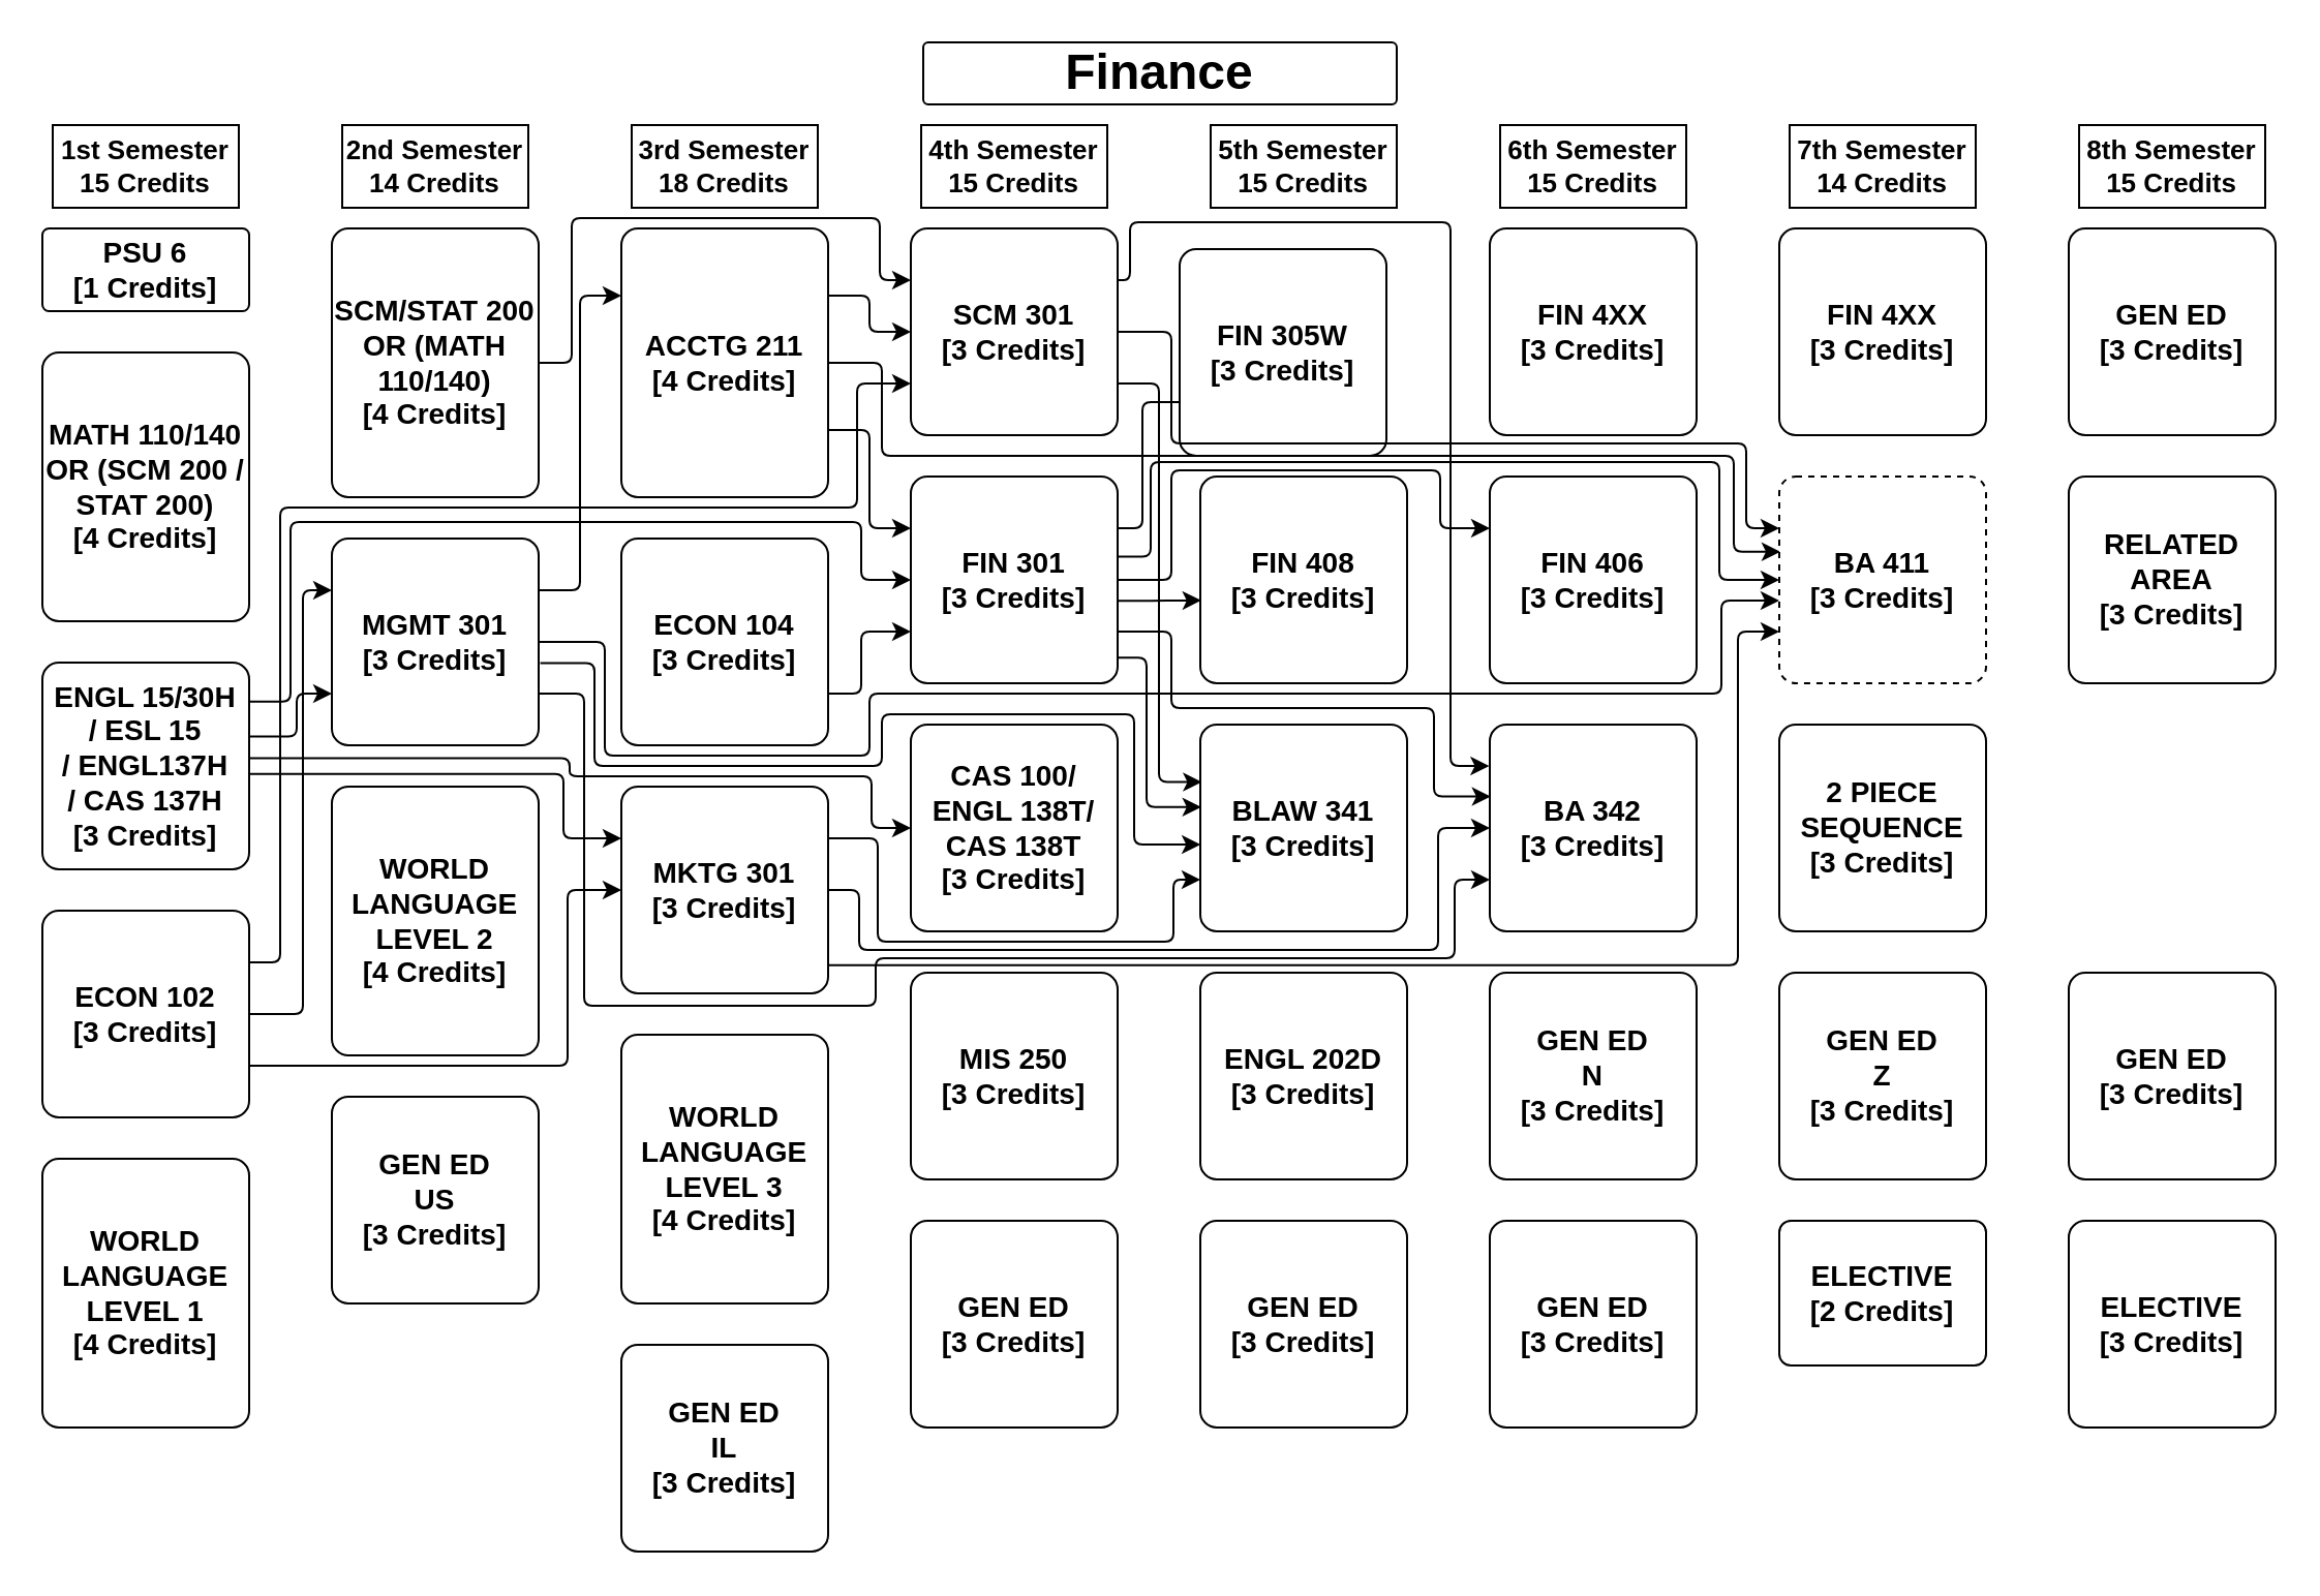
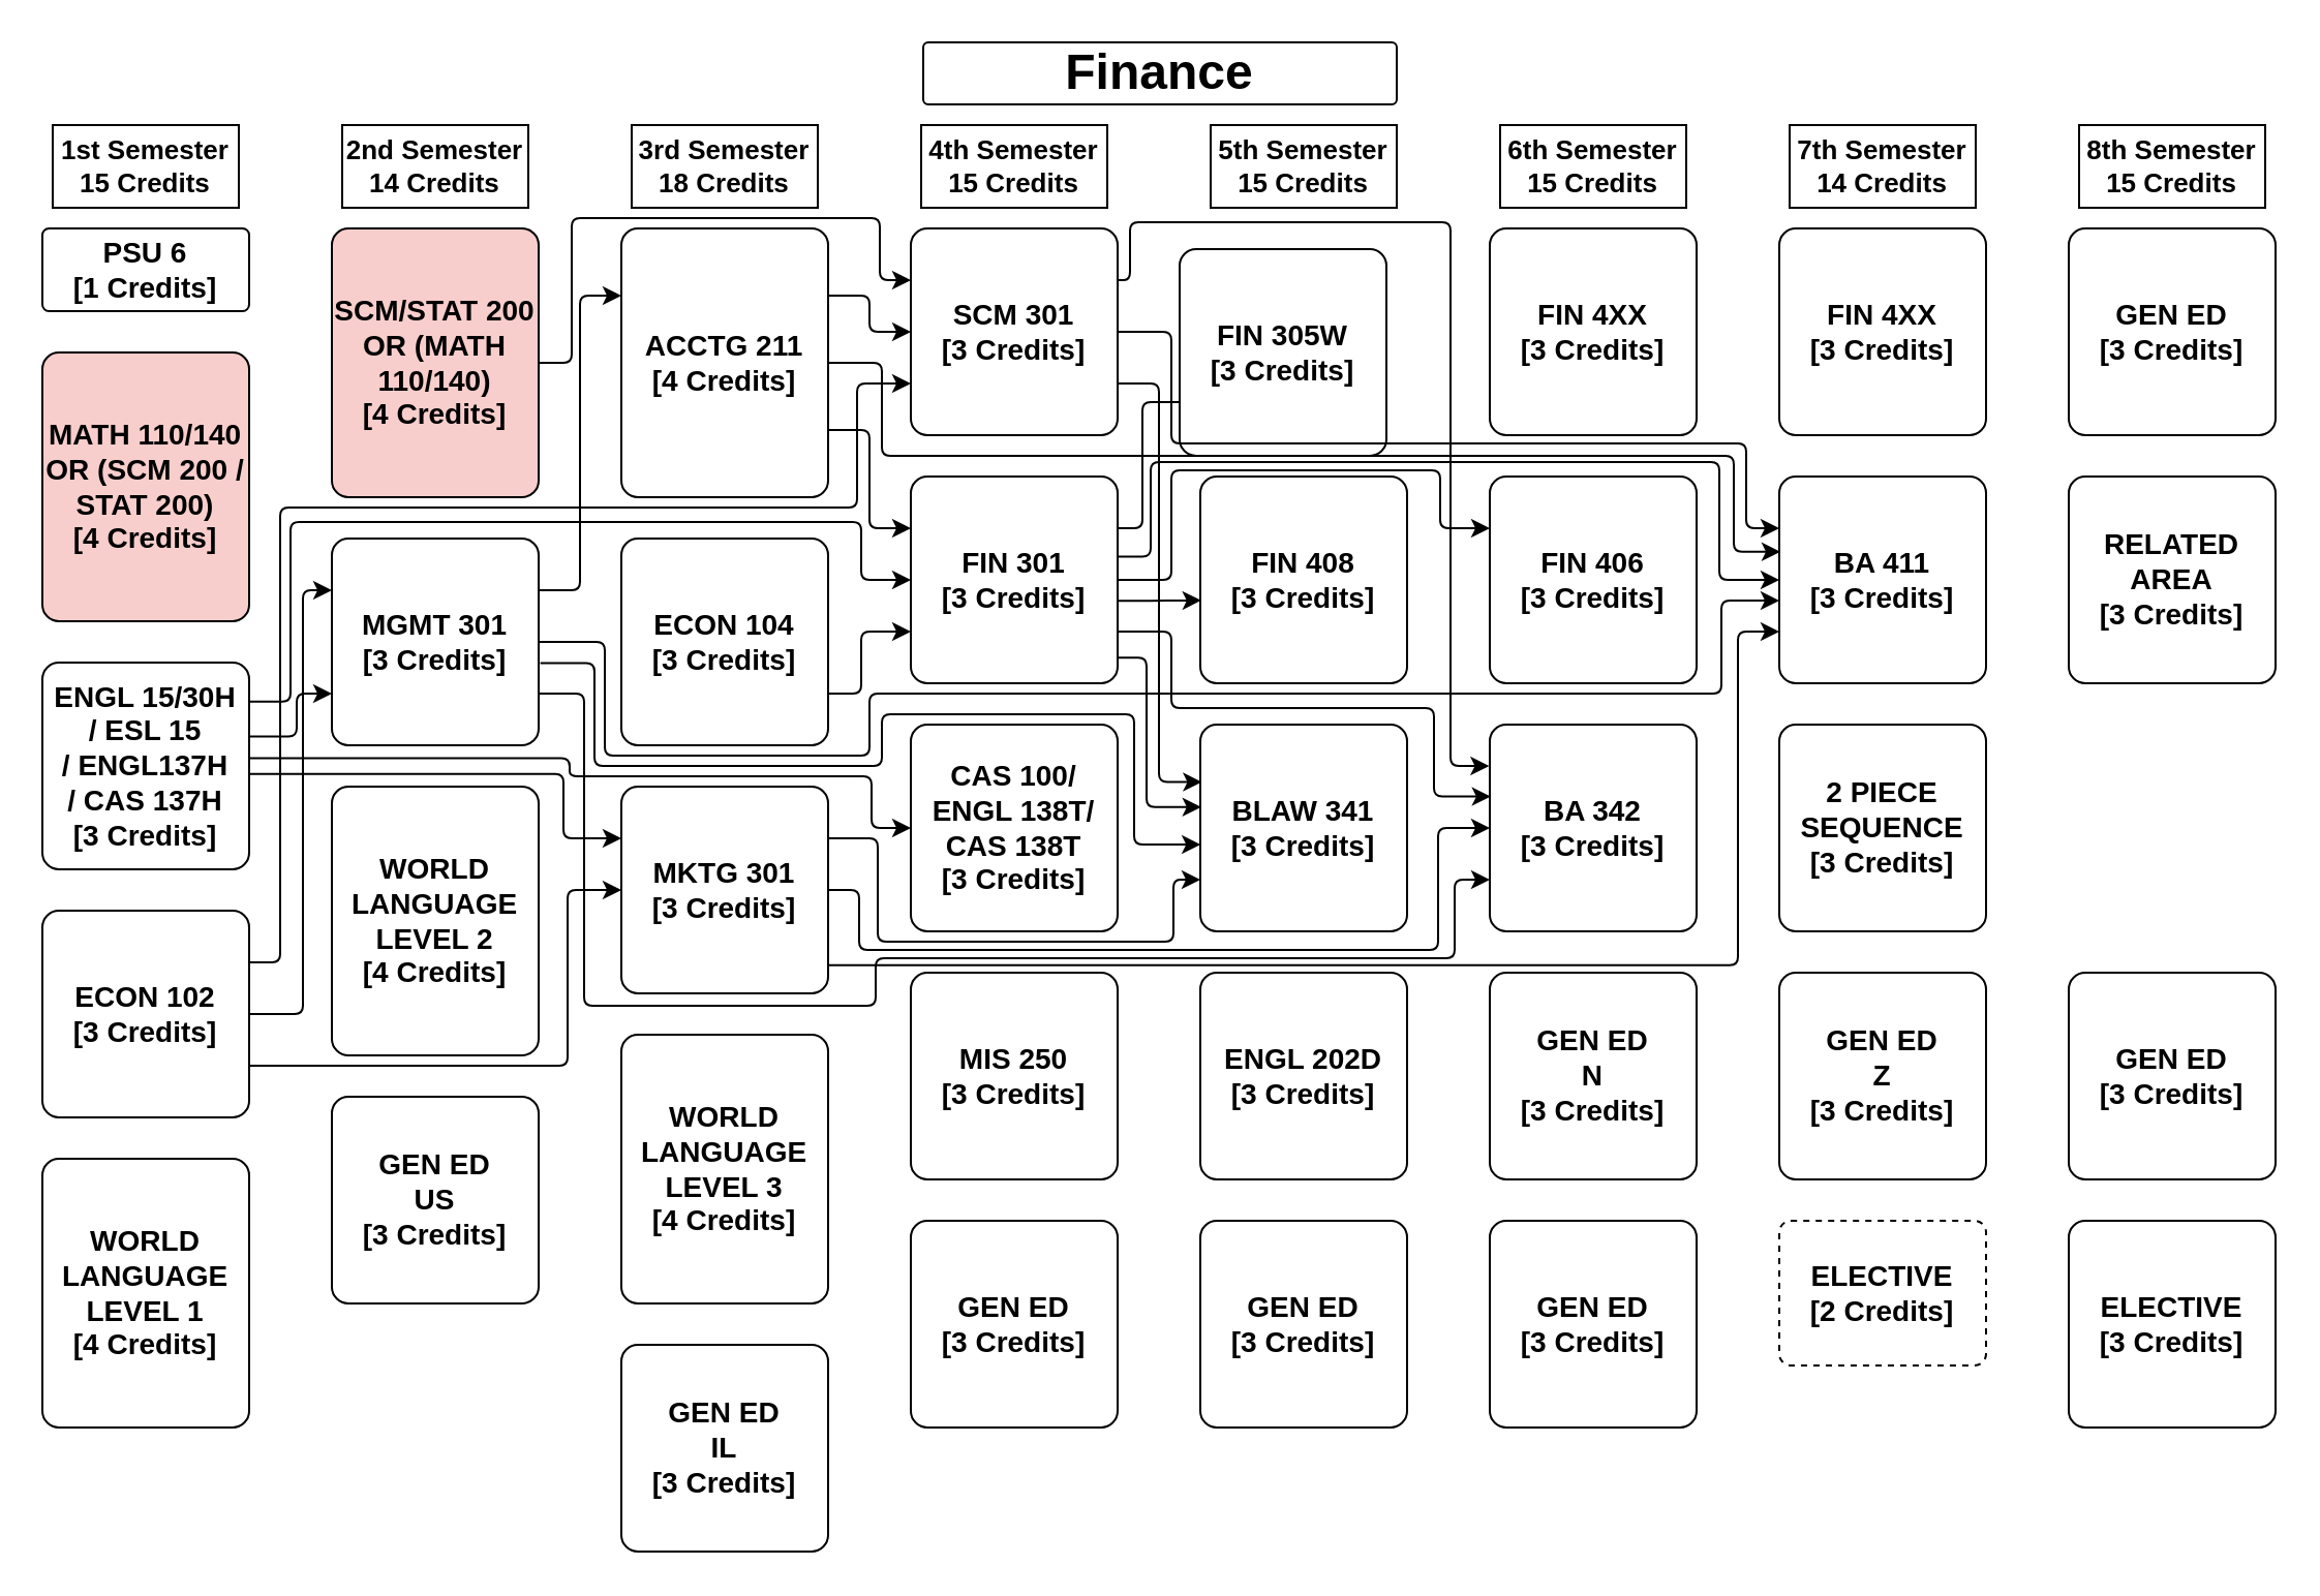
- <mxCell id="25" value="SCM/STAT 200&lt;br&gt;OR (MATH 110/140)&lt;br&gt;[4 Credits]" style="rounded=1;whiteSpace=wrap;html=1;fontSize=14;fontStyle=1;arcSize=8;strokeColor=default;" parent="1" vertex="1"><mxGeometry x="160" y="110" width="100" height="130" as="geometry" /></mxCell>
+ <mxCell id="25" value="SCM/STAT 200&lt;br&gt;OR (MATH 110/140)&lt;br&gt;[4 Credits]" style="rounded=1;whiteSpace=wrap;html=1;fontSize=14;fontStyle=1;arcSize=8;strokeColor=default;fillColor=#f8cecc;" parent="1" vertex="1"><mxGeometry x="160" y="110" width="100" height="130" as="geometry" /></mxCell>
- <mxCell id="23" value="MATH 110/140 OR (SCM 200 / STAT 200)&lt;br&gt;[4 Credits]" style="rounded=1;whiteSpace=wrap;html=1;fontSize=14;fontStyle=1;arcSize=8;strokeColor=default;" parent="1" vertex="1"><mxGeometry x="20" y="170" width="100" height="130" as="geometry" /></mxCell>
+ <mxCell id="23" value="MATH 110/140 OR (SCM 200 / STAT 200)&lt;br&gt;[4 Credits]" style="rounded=1;whiteSpace=wrap;html=1;fontSize=14;fontStyle=1;arcSize=8;strokeColor=default;fillColor=#f8cecc;" parent="1" vertex="1"><mxGeometry x="20" y="170" width="100" height="130" as="geometry" /></mxCell>
- <mxCell id="36" value="BA 411&lt;br&gt;[3 Credits]" style="rounded=1;whiteSpace=wrap;html=1;fontSize=14;fontStyle=1;arcSize=8;strokeColor=default;dashed=1;" parent="1" vertex="1"><mxGeometry x="860" y="230" width="100" height="100" as="geometry" /></mxCell>
+ <mxCell id="36" value="BA 411&lt;br&gt;[3 Credits]" style="rounded=1;whiteSpace=wrap;html=1;fontSize=14;fontStyle=1;arcSize=8;strokeColor=default;" parent="1" vertex="1"><mxGeometry x="860" y="230" width="100" height="100" as="geometry" /></mxCell>
- <mxCell id="67" value="ELECTIVE&lt;br&gt;[2 Credits]" style="rounded=1;whiteSpace=wrap;html=1;fontSize=14;fontStyle=1;arcSize=8;strokeColor=default;" parent="1" vertex="1"><mxGeometry x="860" y="590" width="100" height="70" as="geometry" /></mxCell>
+ <mxCell id="67" value="ELECTIVE&lt;br&gt;[2 Credits]" style="rounded=1;whiteSpace=wrap;html=1;fontSize=14;fontStyle=1;arcSize=8;strokeColor=default;dashed=1;" parent="1" vertex="1"><mxGeometry x="860" y="590" width="100" height="70" as="geometry" /></mxCell>
